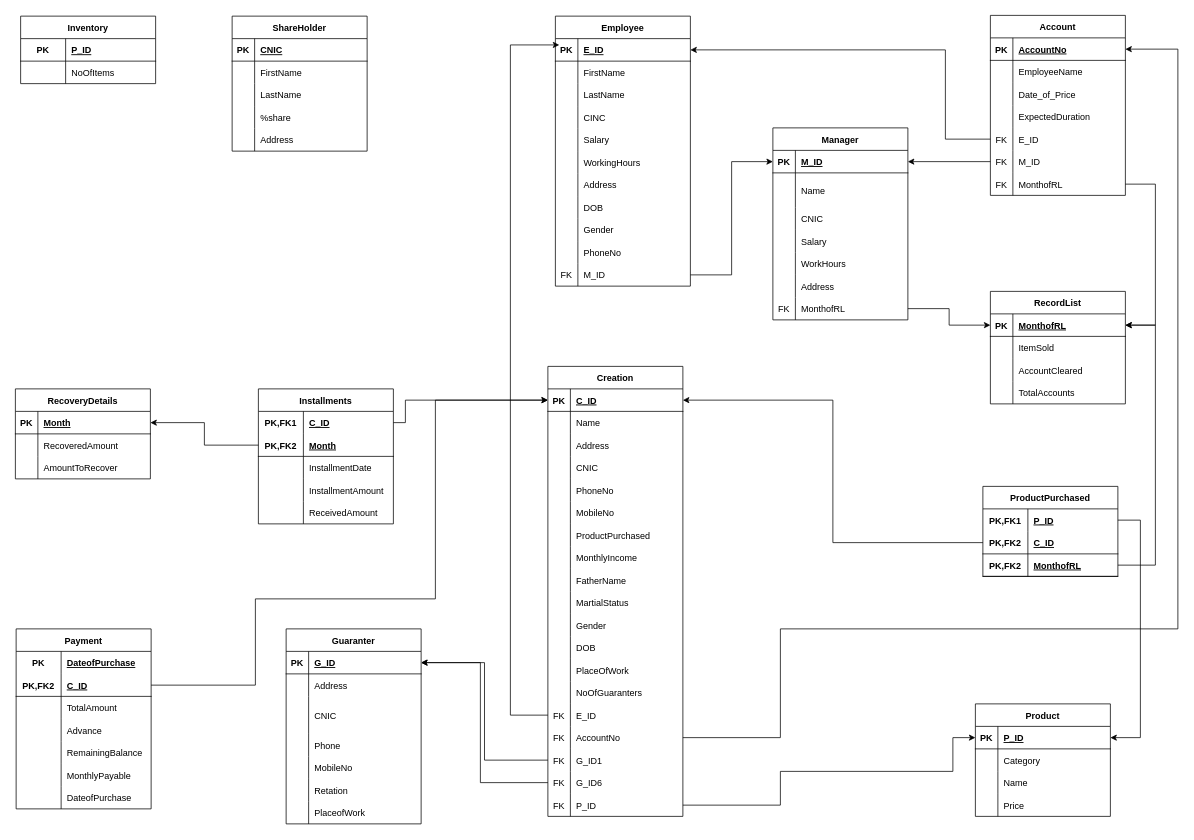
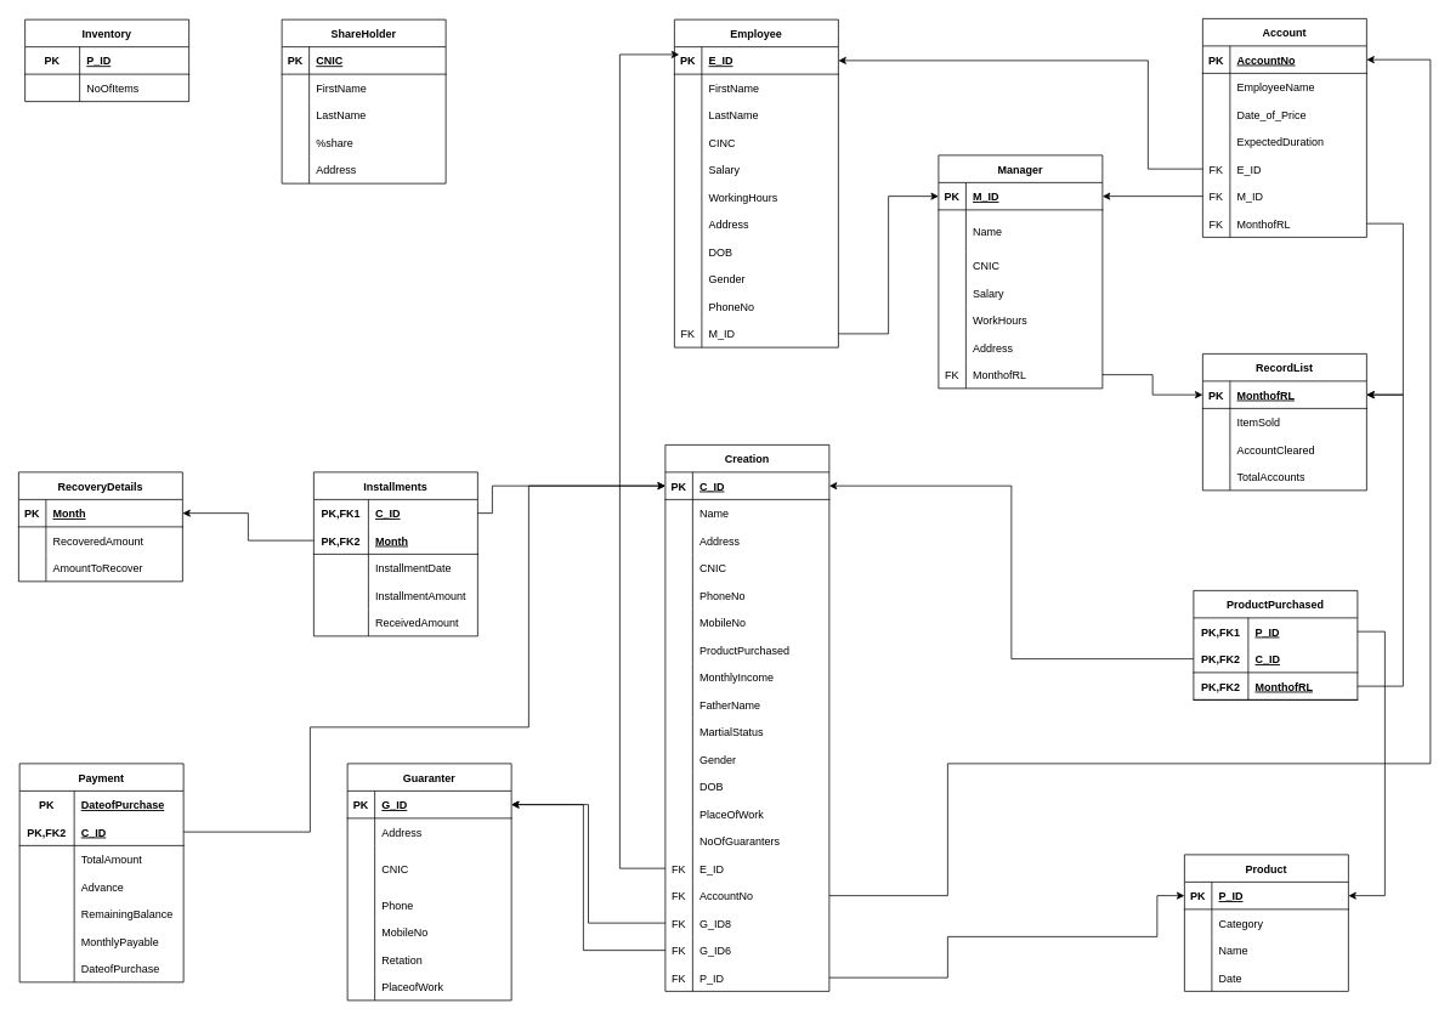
- <mxCell id="125" value="G_ID1" style="shape=partialRectangle;connectable=0;fillColor=none;top=0;left=0;bottom=0;right=0;align=left;spacingLeft=6;overflow=hidden;" parent="123" vertex="1"><mxGeometry x="30" width="150" height="30" as="geometry"><mxRectangle width="150" height="30" as="alternateBounds" /></mxGeometry></mxCell>
+ <mxCell id="125" value="G_ID8" style="shape=partialRectangle;connectable=0;fillColor=none;top=0;left=0;bottom=0;right=0;align=left;spacingLeft=6;overflow=hidden;" parent="123" vertex="1"><mxGeometry x="30" width="150" height="30" as="geometry"><mxRectangle width="150" height="30" as="alternateBounds" /></mxGeometry></mxCell>
- <mxCell id="221" value="Price" style="shape=partialRectangle;connectable=0;fillColor=none;top=0;left=0;bottom=0;right=0;align=left;spacingLeft=6;overflow=hidden;" parent="219" vertex="1"><mxGeometry x="30" width="150" height="30" as="geometry"><mxRectangle width="150" height="30" as="alternateBounds" /></mxGeometry></mxCell>
+ <mxCell id="221" value="Date" style="shape=partialRectangle;connectable=0;fillColor=none;top=0;left=0;bottom=0;right=0;align=left;spacingLeft=6;overflow=hidden;" parent="219" vertex="1"><mxGeometry x="30" width="150" height="30" as="geometry"><mxRectangle width="150" height="30" as="alternateBounds" /></mxGeometry></mxCell>
